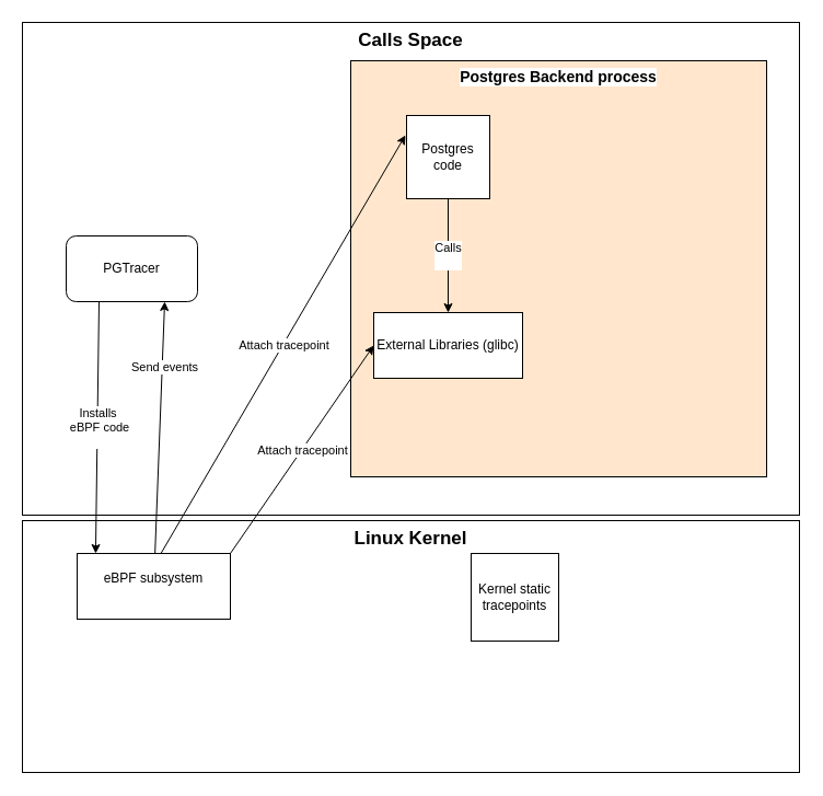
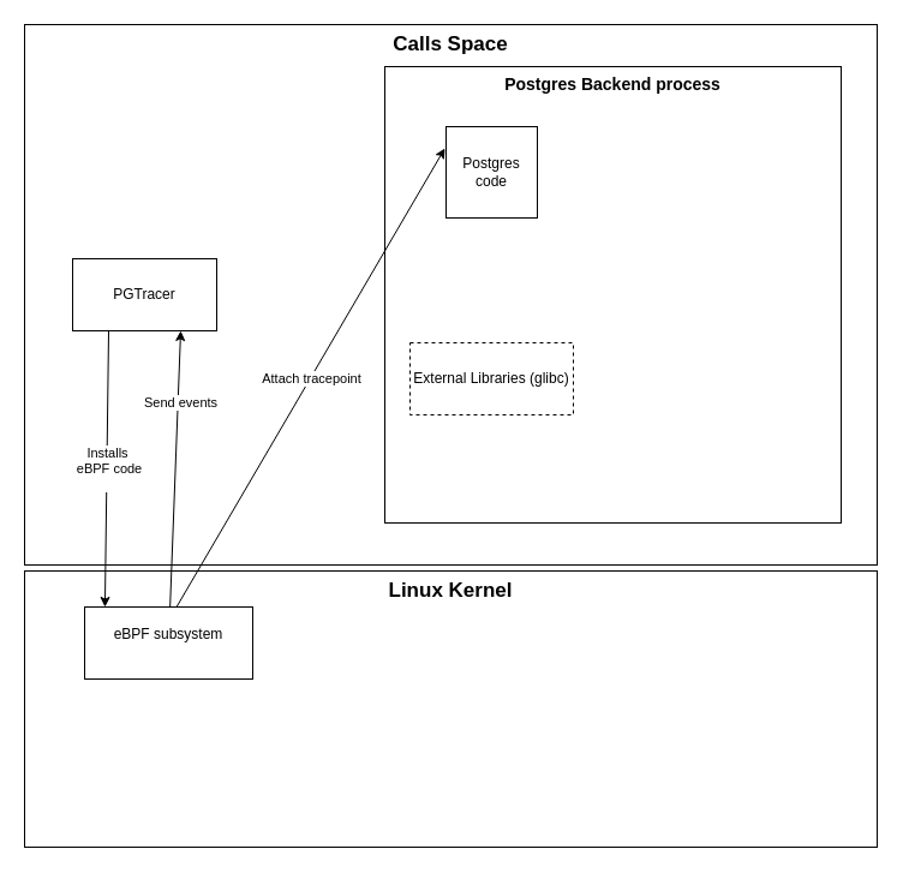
- <mxCell id="4" value="&lt;div&gt;Calls&lt;/div&gt;&lt;div&gt;&lt;br&gt;&lt;/div&gt;" style="edgeStyle=orthogonalEdgeStyle;rounded=0;orthogonalLoop=1;jettySize=auto;html=1;" parent="1" source="5" target="6" edge="1"><mxGeometry relative="1" as="geometry" /></mxCell>
- <mxCell id="14" value="&lt;div&gt;PGTracer&lt;/div&gt;" style="whiteSpace=wrap;html=1;rounded=1;" parent="1" vertex="1"><mxGeometry x="60" y="215" width="120" height="60" as="geometry" /></mxCell>
+ <mxCell id="14" value="&lt;div&gt;PGTracer&lt;/div&gt;" style="rounded=0;whiteSpace=wrap;html=1;" parent="1" vertex="1"><mxGeometry x="60" y="215" width="120" height="60" as="geometry" /></mxCell>
- <mxCell id="3" value="&lt;div style=&quot;font-size: 14px;&quot;&gt;Postgres Backend process&lt;/div&gt;" style="whiteSpace=wrap;html=1;aspect=fixed;labelBackgroundColor=#FFFFFF;fontSize=14;verticalAlign=top;fontStyle=1;fillColor=#ffe6cc;" parent="1" vertex="1"><mxGeometry x="320" y="55" width="380" height="380" as="geometry" /></mxCell>
+ <mxCell id="3" value="&lt;div style=&quot;font-size: 14px;&quot;&gt;Postgres Backend process&lt;/div&gt;" style="whiteSpace=wrap;html=1;aspect=fixed;labelBackgroundColor=#FFFFFF;fontSize=14;verticalAlign=top;fontStyle=1" parent="1" vertex="1"><mxGeometry x="320" y="55" width="380" height="380" as="geometry" /></mxCell>
- <mxCell id="6" value="&lt;div&gt;External Libraries (glibc)&lt;/div&gt;" style="rounded=0;whiteSpace=wrap;html=1;" parent="1" vertex="1"><mxGeometry x="341" y="285" width="136" height="60" as="geometry" /></mxCell>
+ <mxCell id="6" value="&lt;div&gt;External Libraries (glibc)&lt;/div&gt;" style="rounded=0;whiteSpace=wrap;html=1;dashed=1;" parent="1" vertex="1"><mxGeometry x="341" y="285" width="136" height="60" as="geometry" /></mxCell>
- <mxCell id="11" value="" style="endArrow=classic;html=1;rounded=0;entryX=0;entryY=0.5;entryDx=0;entryDy=0;exitX=1;exitY=0;exitDx=0;exitDy=0;" parent="1" source="8" target="6" edge="1"><mxGeometry relative="1" as="geometry"><mxPoint x="89.999" y="505" as="sourcePoint" /><mxPoint x="313.45" y="123" as="targetPoint" /></mxGeometry></mxCell>
- <mxCell id="12" value="&lt;div&gt;Attach tracepoint&lt;/div&gt;" style="edgeLabel;resizable=0;html=1;align=center;verticalAlign=middle;" parent="11" connectable="0" vertex="1"><mxGeometry relative="1" as="geometry" /></mxCell>
- <mxCell id="13" value="&lt;div&gt;Kernel static &lt;br&gt;&lt;/div&gt;&lt;div&gt;tracepoints&lt;/div&gt;" style="whiteSpace=wrap;html=1;aspect=fixed;" parent="1" vertex="1"><mxGeometry x="430" y="505" width="80" height="80" as="geometry" /></mxCell>
